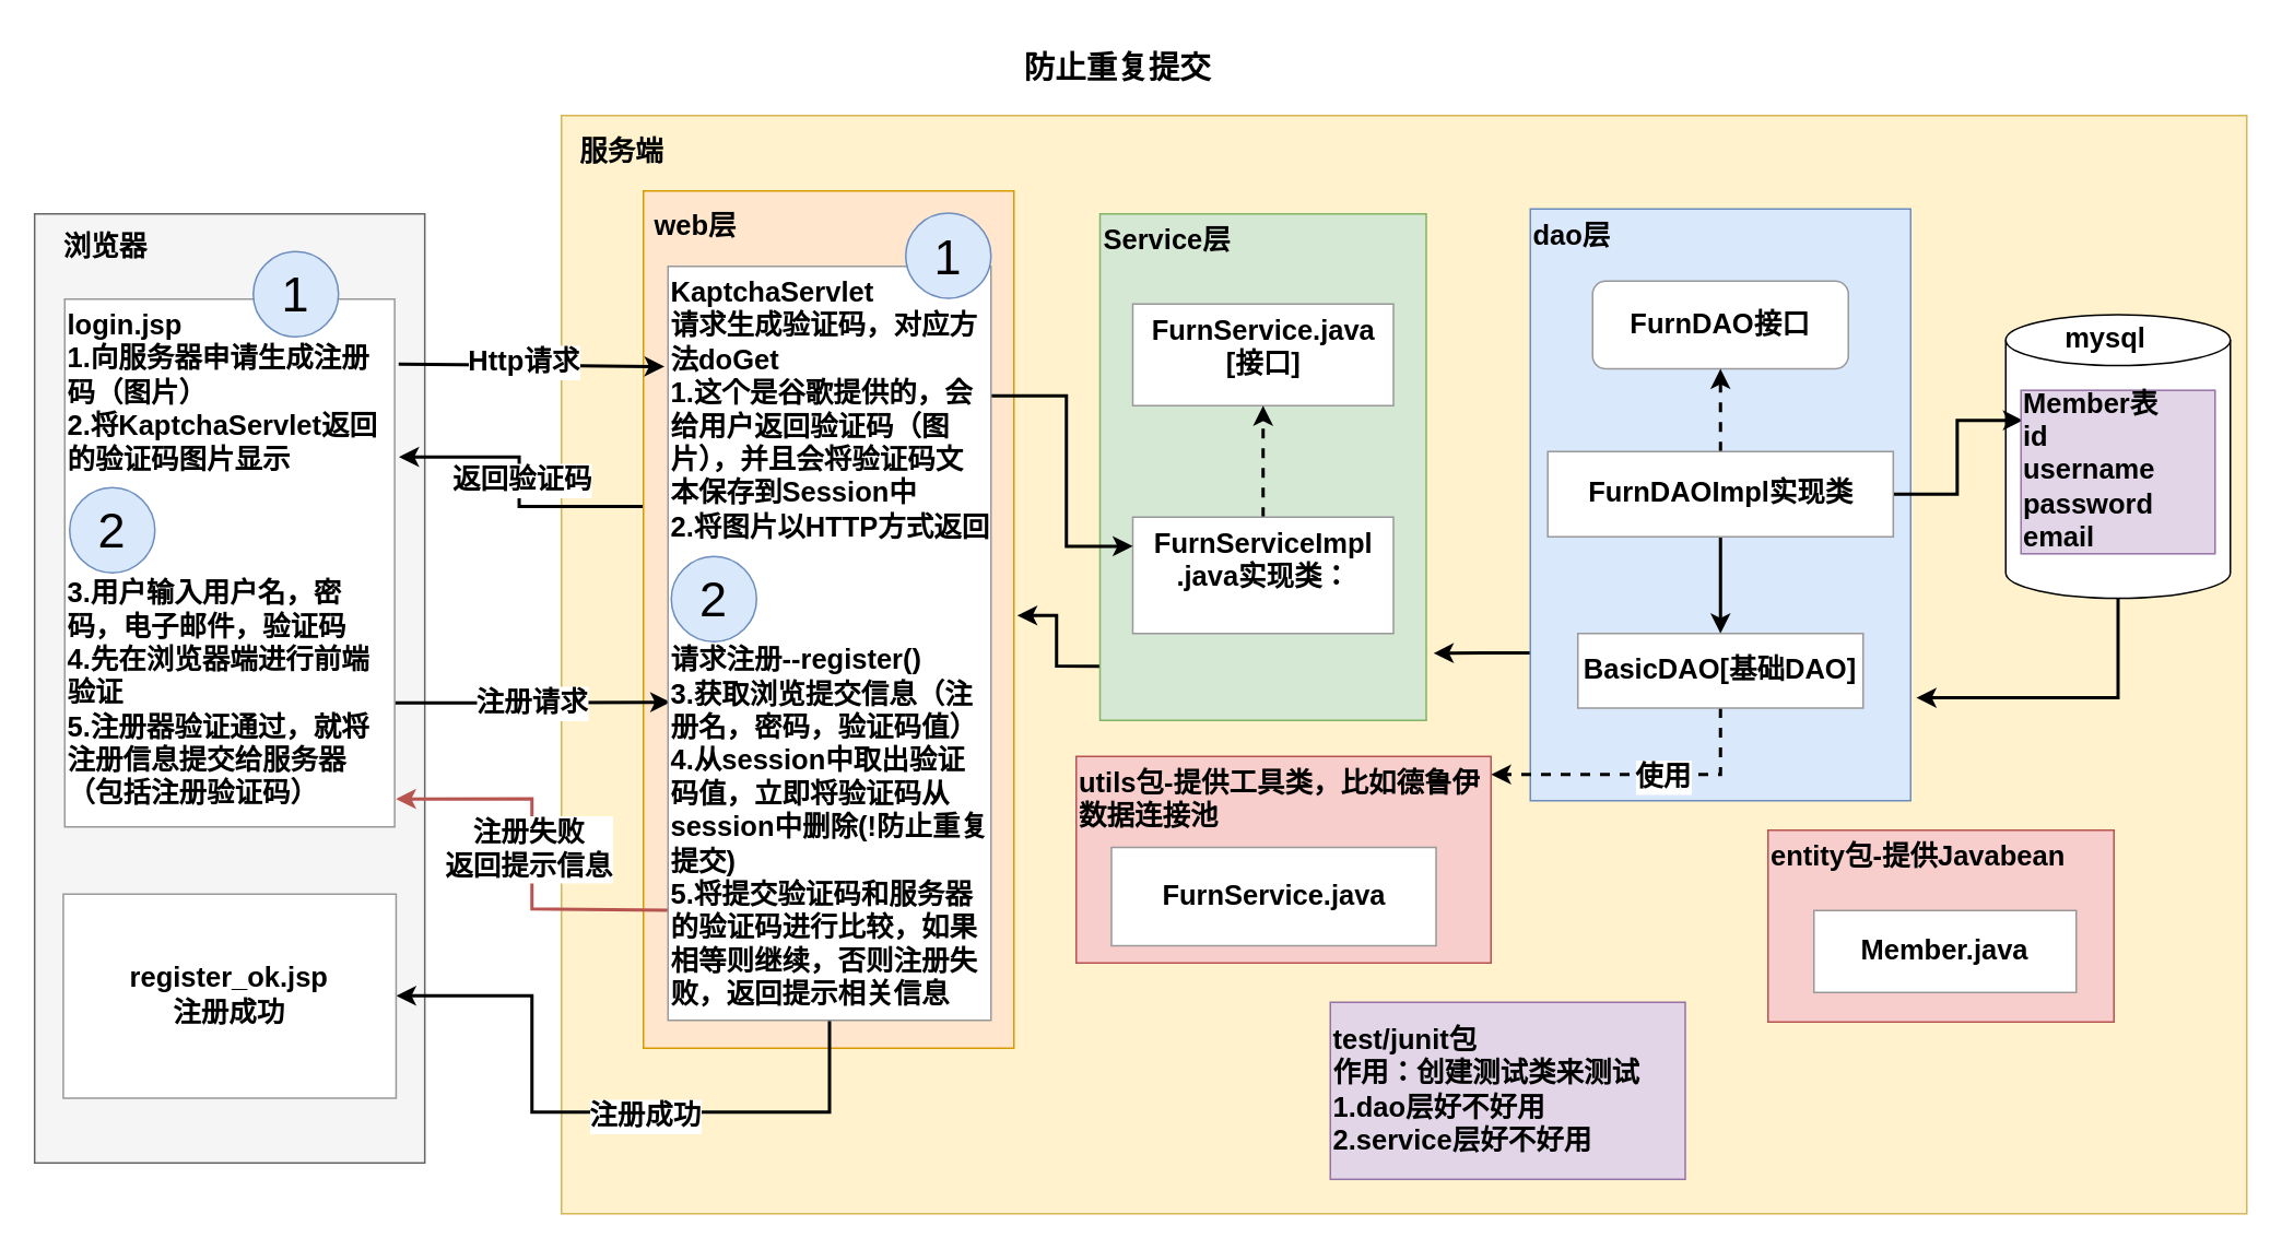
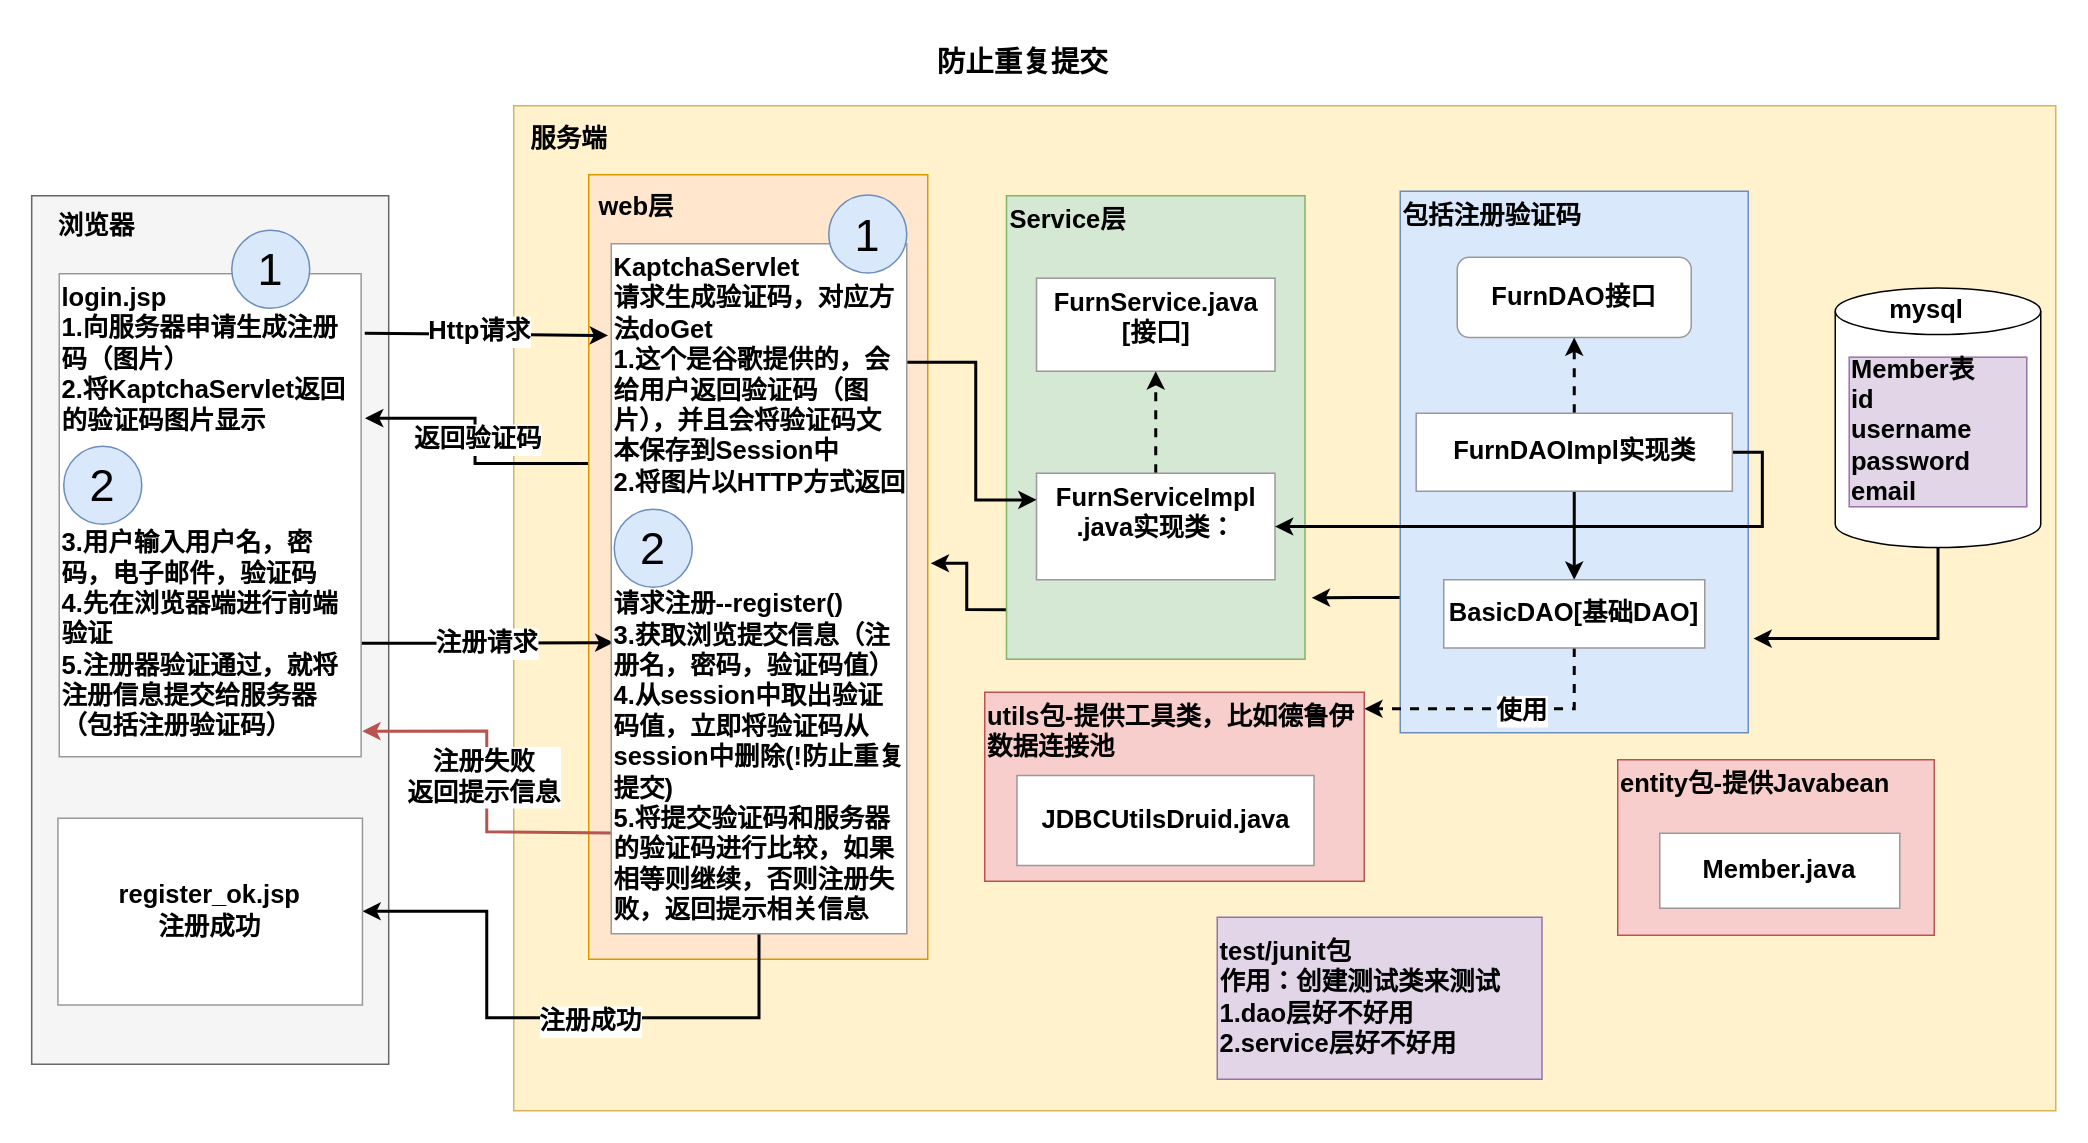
- <mxCell id="15" value="dao层" style="text;html=1;strokeColor=#6c8ebf;fillColor=#dae8fc;align=left;verticalAlign=top;whiteSpace=wrap;rounded=0;fontSize=17;fontStyle=1" parent="1" vertex="1"><mxGeometry x="933" y="127" width="232" height="361" as="geometry" /></mxCell>
+ <mxCell id="15" value="包括注册验证码" style="text;html=1;strokeColor=#6c8ebf;fillColor=#dae8fc;align=left;verticalAlign=top;whiteSpace=wrap;rounded=0;fontSize=17;fontStyle=1" parent="1" vertex="1"><mxGeometry x="933" y="127" width="232" height="361" as="geometry" /></mxCell>
- <mxCell id="28" style="edgeStyle=orthogonalEdgeStyle;rounded=0;orthogonalLoop=1;jettySize=auto;html=1;exitX=1;exitY=0.5;exitDx=0;exitDy=0;entryX=0.01;entryY=0.184;entryDx=0;entryDy=0;entryPerimeter=0;fontSize=17;strokeWidth=2;" parent="1" source="29" target="37" edge="1"><mxGeometry relative="1" as="geometry" /></mxCell>
+ <mxCell id="28" style="edgeStyle=orthogonalEdgeStyle;rounded=0;orthogonalLoop=1;jettySize=auto;html=1;exitX=1;exitY=0.5;exitDx=0;exitDy=0;fontSize=17;strokeWidth=2;" parent="1" source="29" target="24" edge="1"><mxGeometry relative="1" as="geometry" /></mxCell>
- <mxCell id="35" value="FurnService.java" style="rounded=0;whiteSpace=wrap;html=1;labelBorderColor=none;fontSize=17;strokeColor=#999999;fontStyle=1" parent="1" vertex="1"><mxGeometry x="677.5" y="516.5" width="198" height="60" as="geometry" /></mxCell>
+ <mxCell id="35" value="JDBCUtilsDruid.java" style="rounded=0;whiteSpace=wrap;html=1;labelBorderColor=none;fontSize=17;strokeColor=#999999;fontStyle=1" parent="1" vertex="1"><mxGeometry x="677.5" y="516.5" width="198" height="60" as="geometry" /></mxCell>
